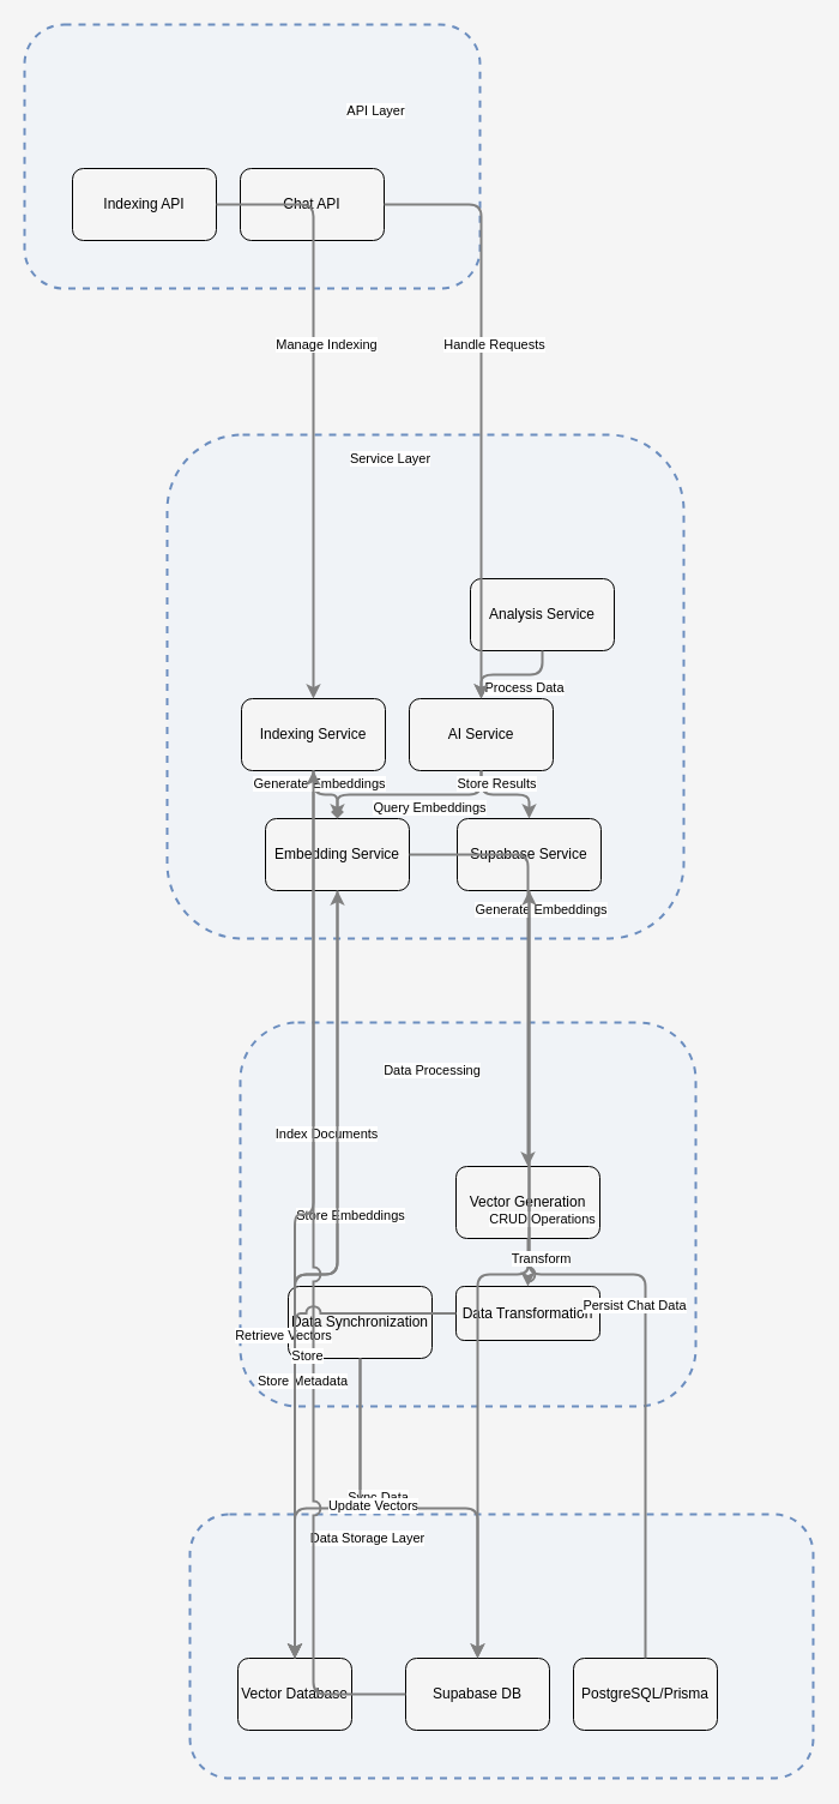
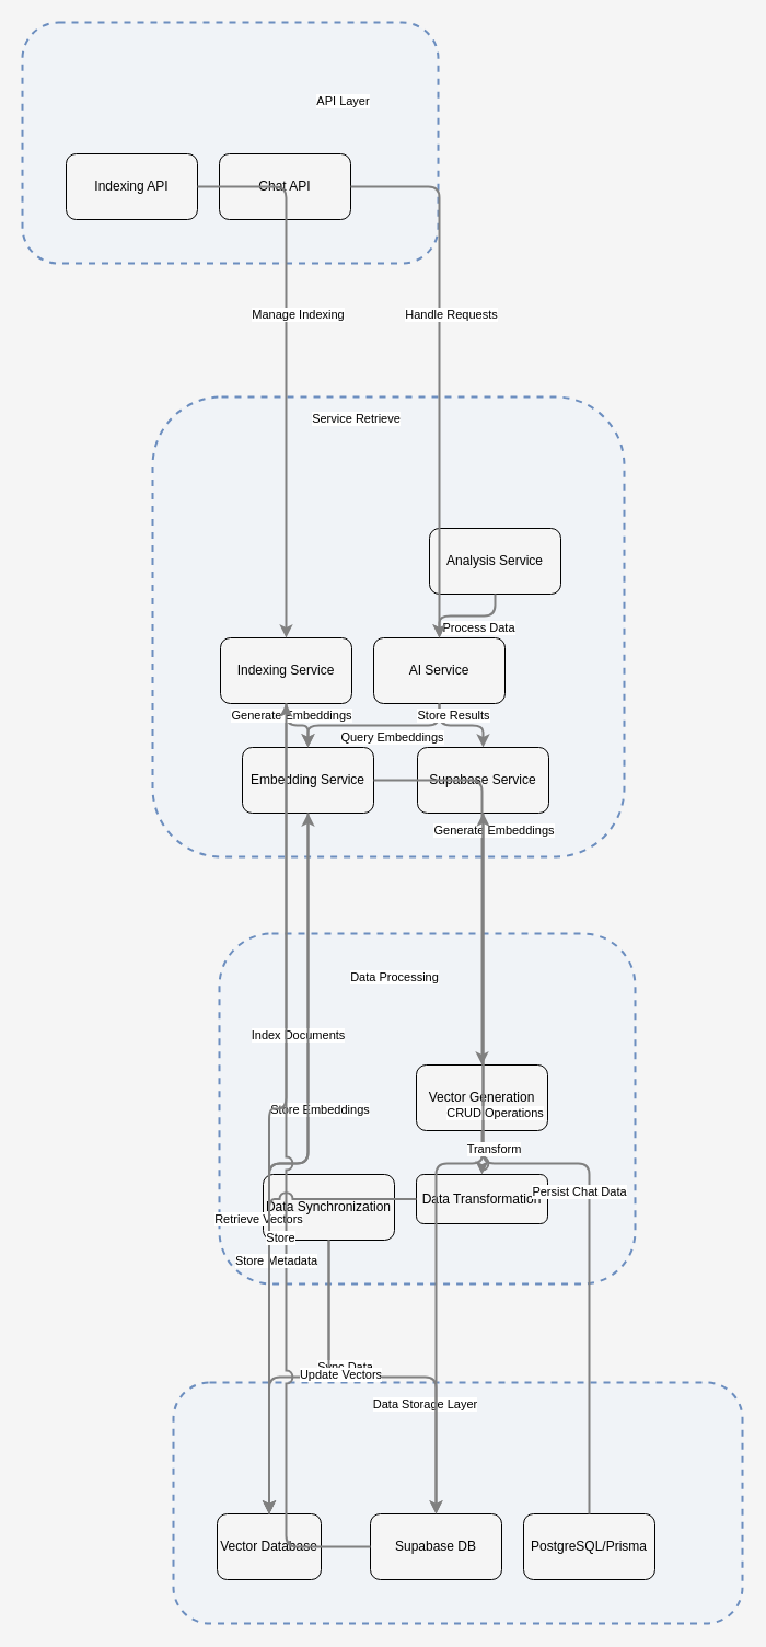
- <mxCell id="17" value="Service Layer" style="edgeLabel;html=1;align=center;verticalAlign=middle;resizable=0;labelBackgroundColor=white;spacing=5;rounded=1;" parent="1" vertex="1"><mxGeometry x="147" y="370" width="355" height="24" as="geometry" /></mxCell>
+ <mxCell id="17" value="Service Retrieve" style="edgeLabel;html=1;align=center;verticalAlign=middle;resizable=0;labelBackgroundColor=white;spacing=5;rounded=1;" parent="1" vertex="1"><mxGeometry x="147" y="370" width="355" height="24" as="geometry" /></mxCell>
- <mxCell id="31" style="edgeStyle=orthogonalEdgeStyle;rounded=1;orthogonalLoop=1;jettySize=auto;html=1;strokeColor=#808080;strokeWidth=2;jumpStyle=arc;jumpSize=10;spacing=15;labelBackgroundColor=white;labelBorderColor=none;endArrow=diamond;" parent="1" source="15" target="12" edge="1"><mxGeometry relative="1" as="geometry" /></mxCell>
+ <mxCell id="31" style="edgeStyle=orthogonalEdgeStyle;rounded=1;orthogonalLoop=1;jettySize=auto;html=1;strokeColor=#808080;strokeWidth=2;jumpStyle=arc;jumpSize=10;spacing=15;labelBackgroundColor=white;labelBorderColor=none;" parent="1" source="15" target="12" edge="1"><mxGeometry relative="1" as="geometry" /></mxCell>
- <mxCell id="22" value="Data Storage Layer" style="edgeLabel;html=1;align=center;verticalAlign=middle;resizable=0;labelBackgroundColor=white;spacing=5;rounded=1;" parent="1" vertex="1"><mxGeometry x="166" y="1270" width="280" height="24" as="geometry" /></mxCell>
+ <mxCell id="22" value="Data Storage Layer" style="edgeLabel;html=1;align=center;verticalAlign=middle;resizable=0;labelBackgroundColor=white;spacing=5;rounded=1;" parent="1" vertex="1"><mxGeometry x="166" y="1270" width="444" height="24" as="geometry" /></mxCell>
